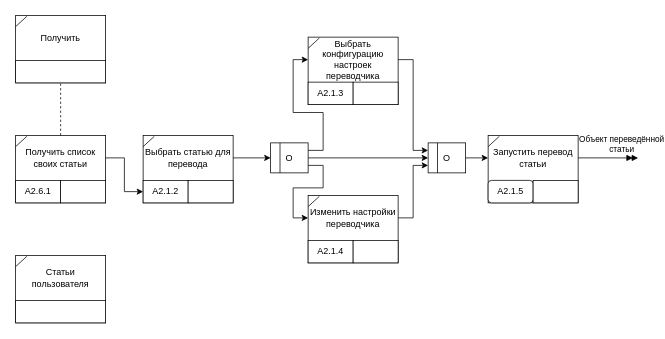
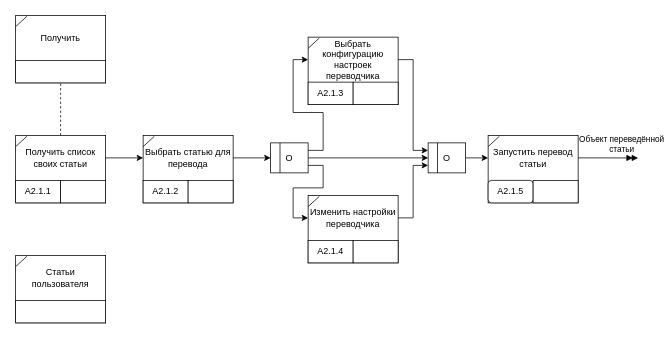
- <mxCell id="10" style="edgeStyle=orthogonalEdgeStyle;rounded=0;orthogonalLoop=1;jettySize=auto;html=1;exitX=1;exitY=0.5;exitDx=0;exitDy=0;" parent="1" source="11" target="15" edge="1"><mxGeometry relative="1" as="geometry" /></mxCell>
+ <mxCell id="10" style="edgeStyle=orthogonalEdgeStyle;rounded=0;orthogonalLoop=1;jettySize=auto;html=1;exitX=1;exitY=0.5;exitDx=0;exitDy=0;entryX=0;entryY=0.5;entryDx=0;entryDy=0;" parent="1" source="11" target="18" edge="1"><mxGeometry relative="1" as="geometry" /></mxCell>
- <mxCell id="8" value="А2.6.1" style="rounded=0;whiteSpace=wrap;html=1;" parent="1" vertex="1"><mxGeometry x="20" y="240" width="60" height="30" as="geometry" /></mxCell>
+ <mxCell id="8" value="А2.1.1" style="rounded=0;whiteSpace=wrap;html=1;" parent="1" vertex="1"><mxGeometry x="20" y="240" width="60" height="30" as="geometry" /></mxCell>
